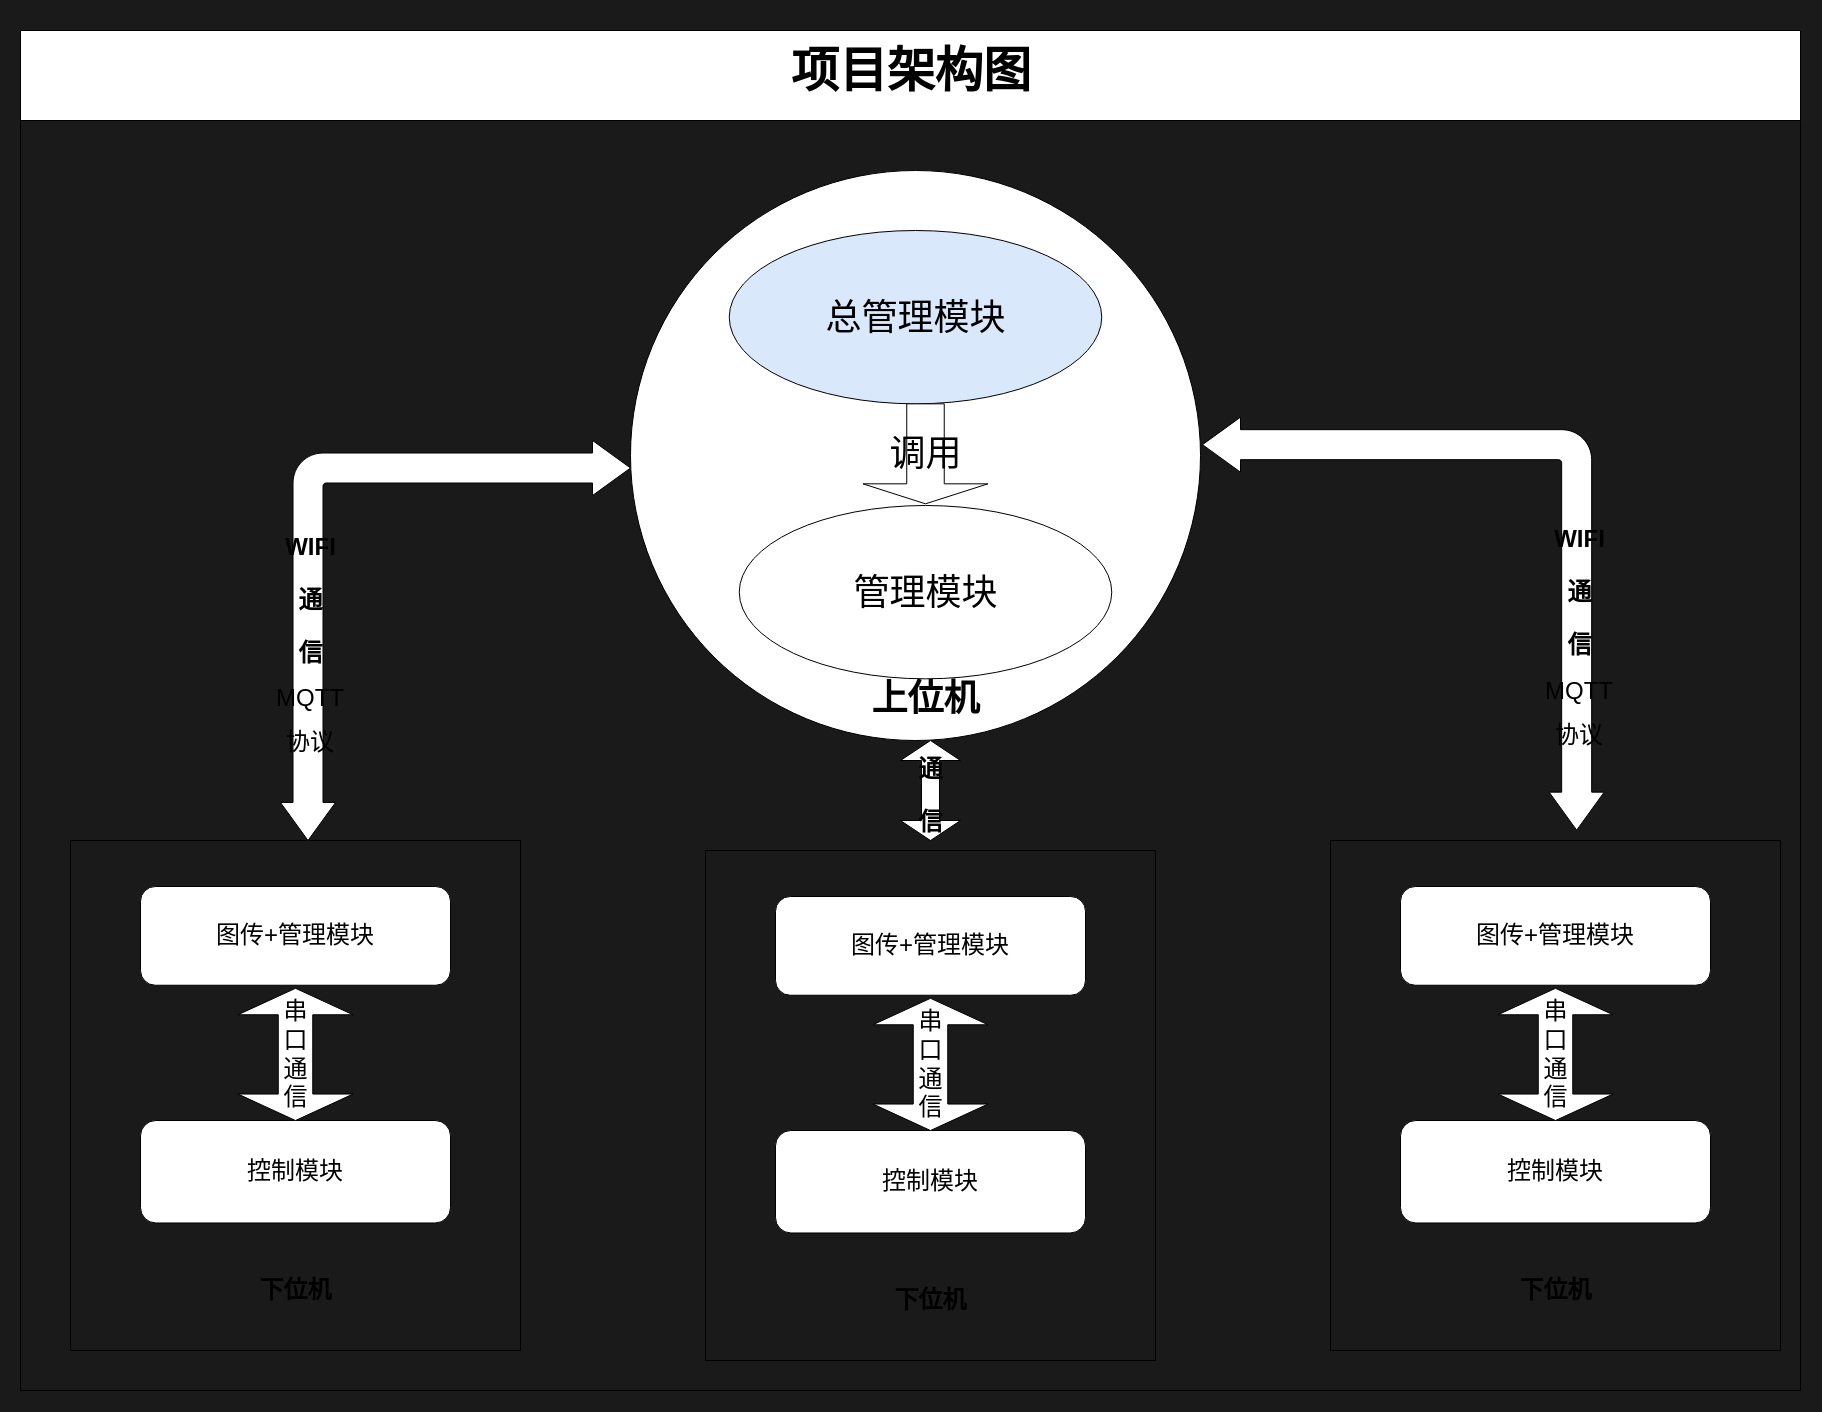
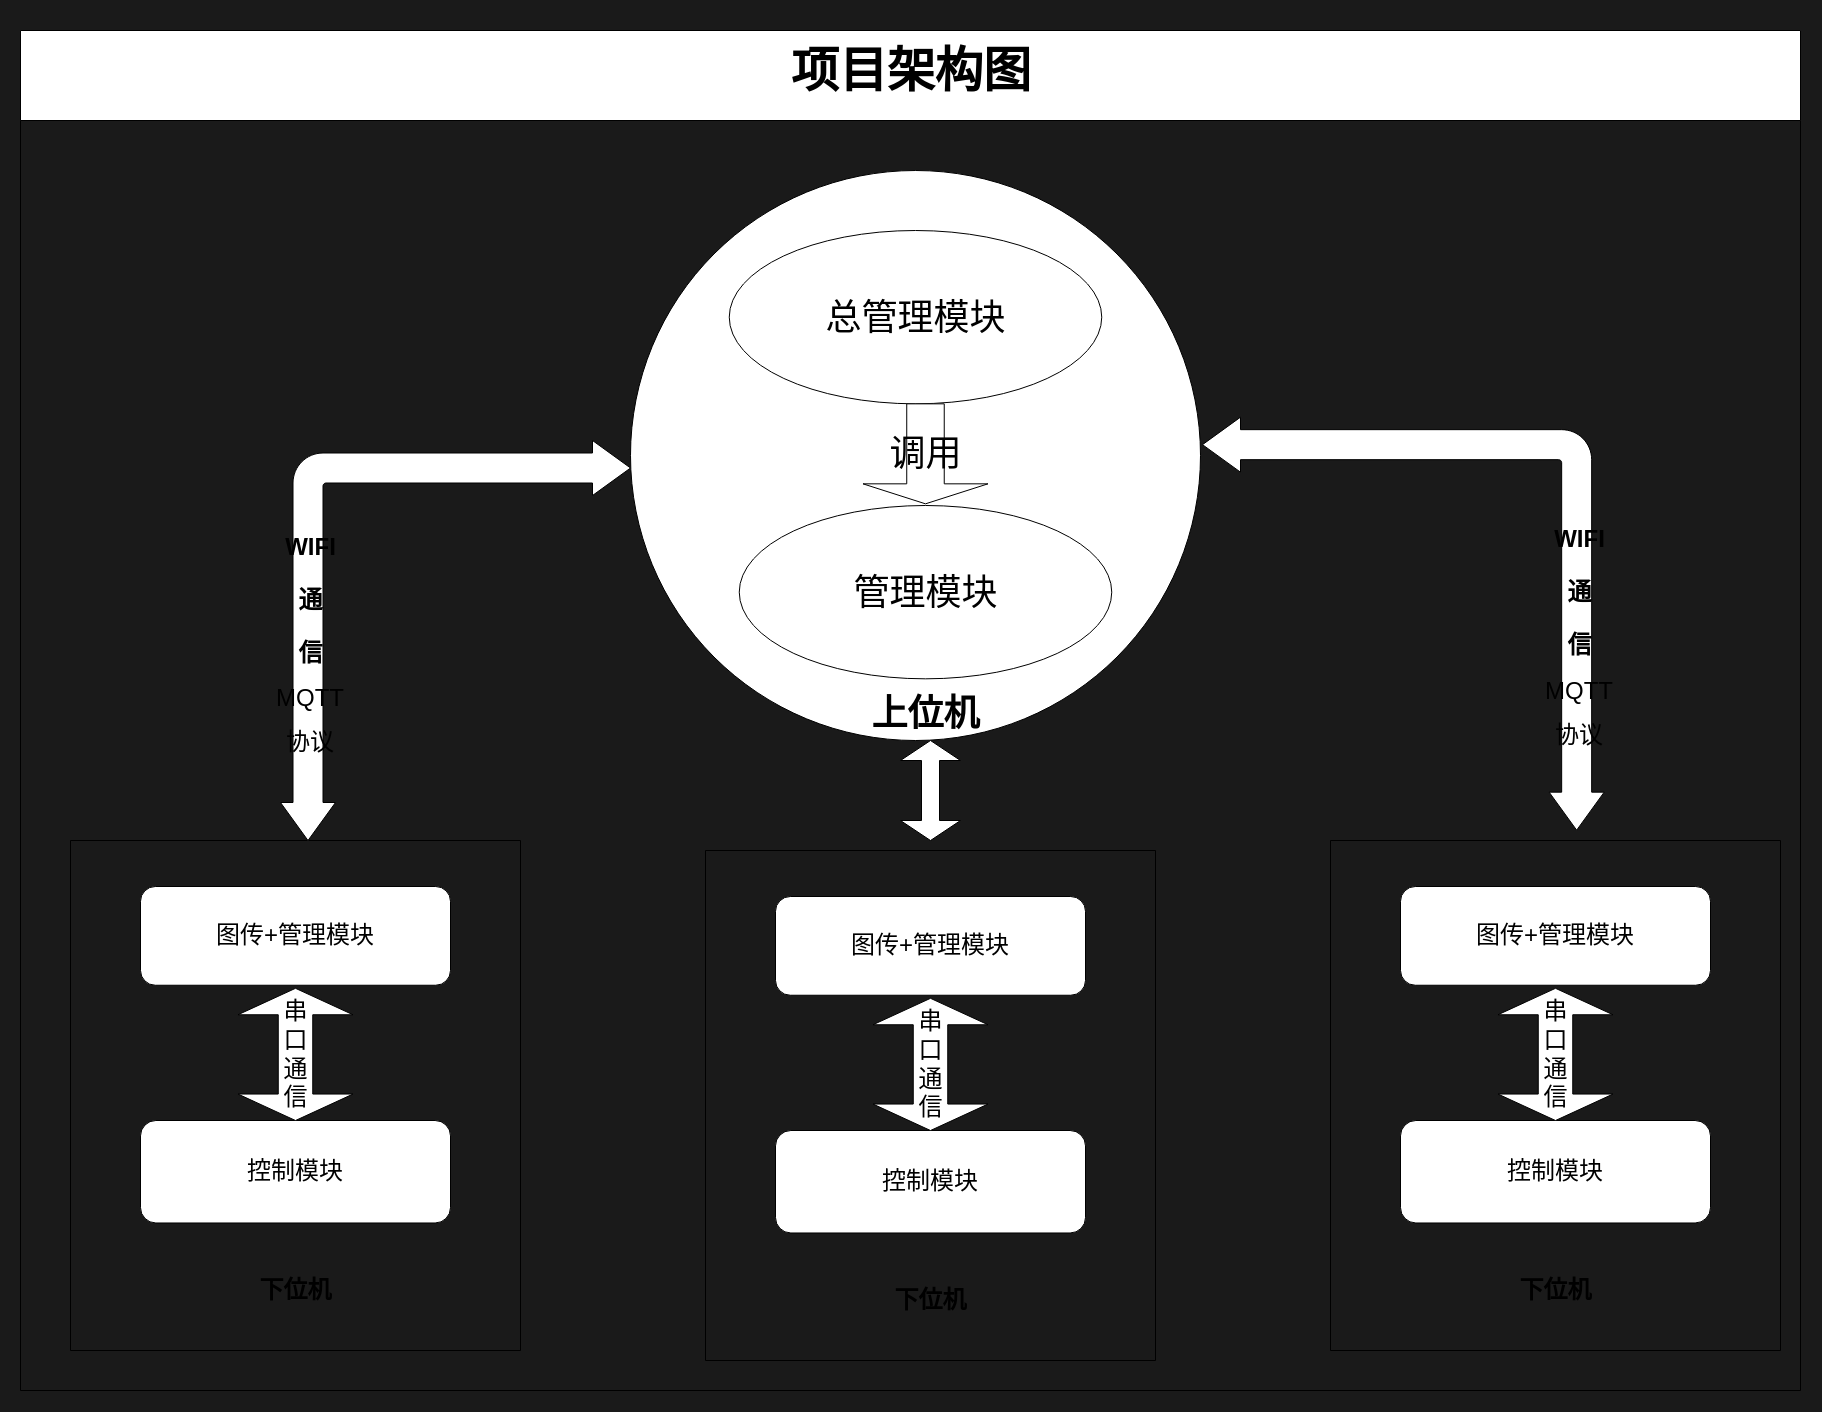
- <mxCell id="11" value="总管理模块" style="ellipse;whiteSpace=wrap;html=1;fontSize=36;fillColor=#dae8fc;" parent="1" vertex="1"><mxGeometry x="728.75" y="230" width="372.5" height="173.33" as="geometry" /></mxCell>
+ <mxCell id="11" value="总管理模块" style="ellipse;whiteSpace=wrap;html=1;fontSize=36;" parent="1" vertex="1"><mxGeometry x="728.75" y="230" width="372.5" height="173.33" as="geometry" /></mxCell>
- <mxCell id="10" value="&lt;font style=&quot;font-size: 36px;&quot;&gt;上位机&lt;/font&gt;" style="text;strokeColor=none;fillColor=none;html=1;fontSize=24;fontStyle=1;verticalAlign=middle;align=center;" parent="1" vertex="1"><mxGeometry x="875" y="678.33" width="100" height="40" as="geometry" /></mxCell>
+ <mxCell id="10" value="&lt;font style=&quot;font-size: 36px;&quot;&gt;上位机&lt;/font&gt;" style="text;strokeColor=none;fillColor=none;html=1;fontSize=24;fontStyle=1;verticalAlign=middle;align=center;" parent="1" vertex="1"><mxGeometry x="875" y="693.33" width="100" height="40" as="geometry" /></mxCell>
- <mxCell id="19" value="&lt;p&gt;&lt;br&gt;&lt;/p&gt;&lt;p&gt;通&lt;/p&gt;&lt;p&gt;信&lt;/p&gt;" style="text;strokeColor=none;fillColor=none;html=1;fontSize=24;fontStyle=1;verticalAlign=middle;align=center;direction=south;" parent="1" vertex="1"><mxGeometry x="910" y="750" width="40" height="37" as="geometry" /></mxCell>
